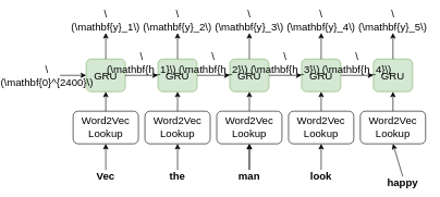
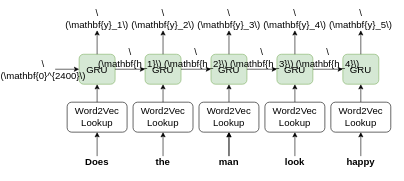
- <mxCell id="4" value="Vec" style="text;html=1;strokeColor=none;fillColor=none;align=center;verticalAlign=middle;whiteSpace=wrap;rounded=0;fontSize=16;fontColor=#000000;fontStyle=1" parent="1" vertex="1"><mxGeometry x="110" y="260" width="40" height="20" as="geometry" /></mxCell>
+ <mxCell id="4" value="Does" style="text;html=1;strokeColor=none;fillColor=none;align=center;verticalAlign=middle;whiteSpace=wrap;rounded=0;fontSize=16;fontColor=#000000;fontStyle=1" parent="1" vertex="1"><mxGeometry x="110" y="260" width="40" height="20" as="geometry" /></mxCell>
- <mxCell id="42" value="happy" style="text;html=1;strokeColor=none;fillColor=none;align=center;verticalAlign=middle;whiteSpace=wrap;rounded=0;fontSize=16;fontColor=#000000;fontStyle=1" parent="1" vertex="1"><mxGeometry x="565" y="270" width="40" height="20" as="geometry" /></mxCell>
+ <mxCell id="42" value="happy" style="text;html=1;strokeColor=none;fillColor=none;align=center;verticalAlign=middle;whiteSpace=wrap;rounded=0;fontSize=16;fontColor=#000000;fontStyle=1" parent="1" vertex="1"><mxGeometry x="550" y="260" width="40" height="20" as="geometry" /></mxCell>
